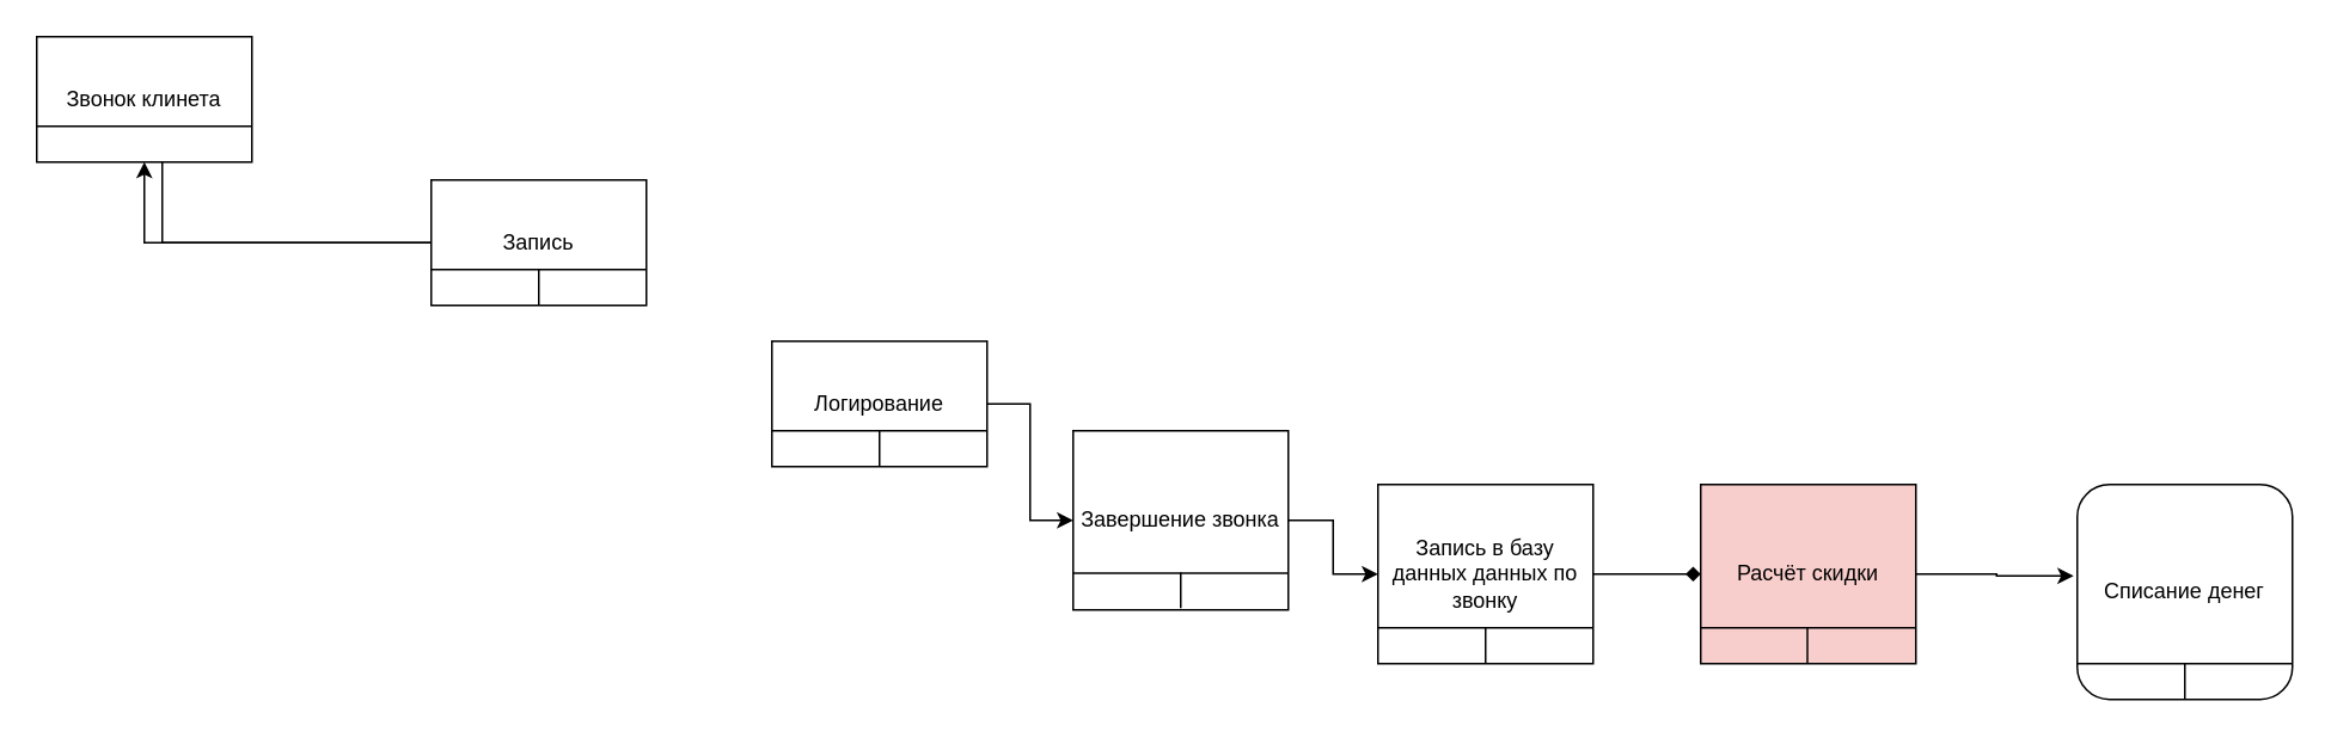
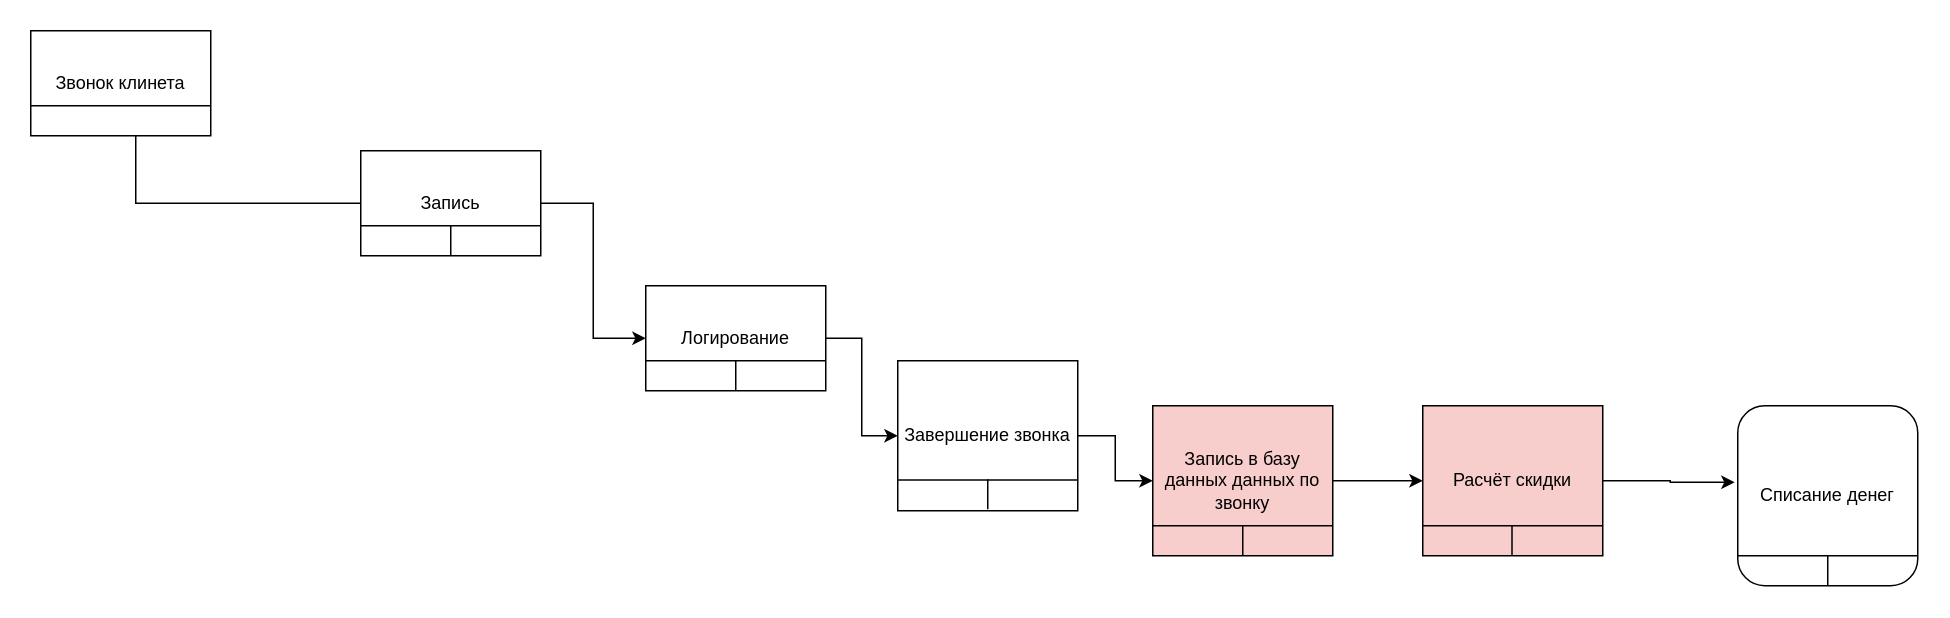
- <mxCell id="4" style="edgeStyle=orthogonalEdgeStyle;rounded=0;orthogonalLoop=1;jettySize=auto;html=1;" edge="1" parent="1" source="5" target="2"><mxGeometry relative="1" as="geometry" /></mxCell>
+ <mxCell id="4" style="edgeStyle=orthogonalEdgeStyle;rounded=0;orthogonalLoop=1;jettySize=auto;html=1;entryX=0;entryY=0.5;entryDx=0;entryDy=0;" edge="1" parent="1" source="5" target="9"><mxGeometry relative="1" as="geometry" /></mxCell>
- <mxCell id="14" value="Запись в базу данных данных по звонку" style="rounded=0;whiteSpace=wrap;html=1;" vertex="1" parent="1"><mxGeometry x="768" y="270" width="120" height="100" as="geometry" /></mxCell>
+ <mxCell id="14" value="Запись в базу данных данных по звонку" style="rounded=0;whiteSpace=wrap;html=1;fillColor=#f8cecc;" vertex="1" parent="1"><mxGeometry x="768" y="270" width="120" height="100" as="geometry" /></mxCell>
- <mxCell id="13" style="edgeStyle=orthogonalEdgeStyle;rounded=0;orthogonalLoop=1;jettySize=auto;html=1;entryX=0;entryY=0.5;entryDx=0;entryDy=0;endArrow=diamond;" edge="1" parent="1" source="14" target="22"><mxGeometry relative="1" as="geometry" /></mxCell>
+ <mxCell id="13" style="edgeStyle=orthogonalEdgeStyle;rounded=0;orthogonalLoop=1;jettySize=auto;html=1;entryX=0;entryY=0.5;entryDx=0;entryDy=0;" edge="1" parent="1" source="14" target="22"><mxGeometry relative="1" as="geometry" /></mxCell>
